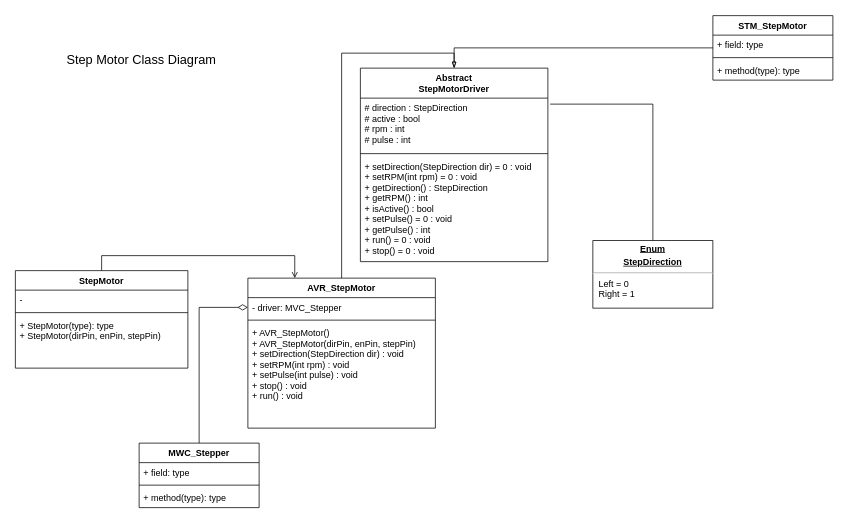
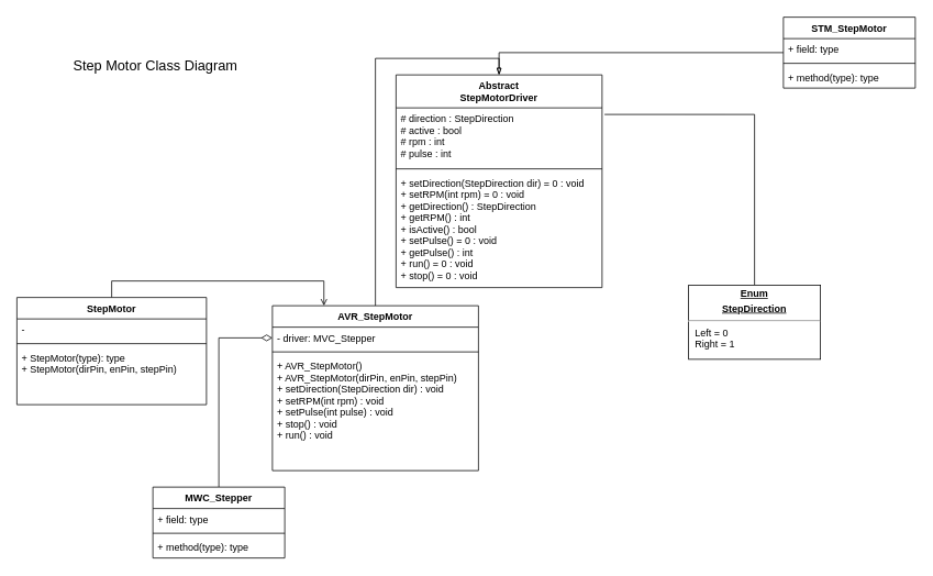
- <mxCell id="8" value="&lt;p style=&quot;margin: 0px ; margin-top: 4px ; text-align: center ; text-decoration: underline&quot;&gt;&lt;b&gt;Enum&lt;/b&gt;&lt;/p&gt;&lt;p style=&quot;margin: 0px ; margin-top: 4px ; text-align: center ; text-decoration: underline&quot;&gt;&lt;b&gt;StepDirection&lt;/b&gt;&lt;/p&gt;&lt;hr&gt;&lt;p style=&quot;margin: 0px ; margin-left: 8px&quot;&gt;Left = 0&lt;/p&gt;&lt;p style=&quot;margin: 0px ; margin-left: 8px&quot;&gt;Right = 1&lt;/p&gt;" style="verticalAlign=top;align=left;overflow=fill;fontSize=12;fontFamily=Helvetica;html=1;" parent="1" vertex="1"><mxGeometry x="790" y="320" width="160" height="90" as="geometry" /></mxCell>
+ <mxCell id="8" value="&lt;p style=&quot;margin: 0px ; margin-top: 4px ; text-align: center ; text-decoration: underline&quot;&gt;&lt;b&gt;Enum&lt;/b&gt;&lt;/p&gt;&lt;p style=&quot;margin: 0px ; margin-top: 4px ; text-align: center ; text-decoration: underline&quot;&gt;&lt;b&gt;StepDirection&lt;/b&gt;&lt;/p&gt;&lt;hr&gt;&lt;p style=&quot;margin: 0px ; margin-left: 8px&quot;&gt;Left = 0&lt;/p&gt;&lt;p style=&quot;margin: 0px ; margin-left: 8px&quot;&gt;Right = 1&lt;/p&gt;" style="verticalAlign=top;align=left;overflow=fill;fontSize=12;fontFamily=Helvetica;html=1;" parent="1" vertex="1"><mxGeometry x="835" y="345" width="160" height="90" as="geometry" /></mxCell>
